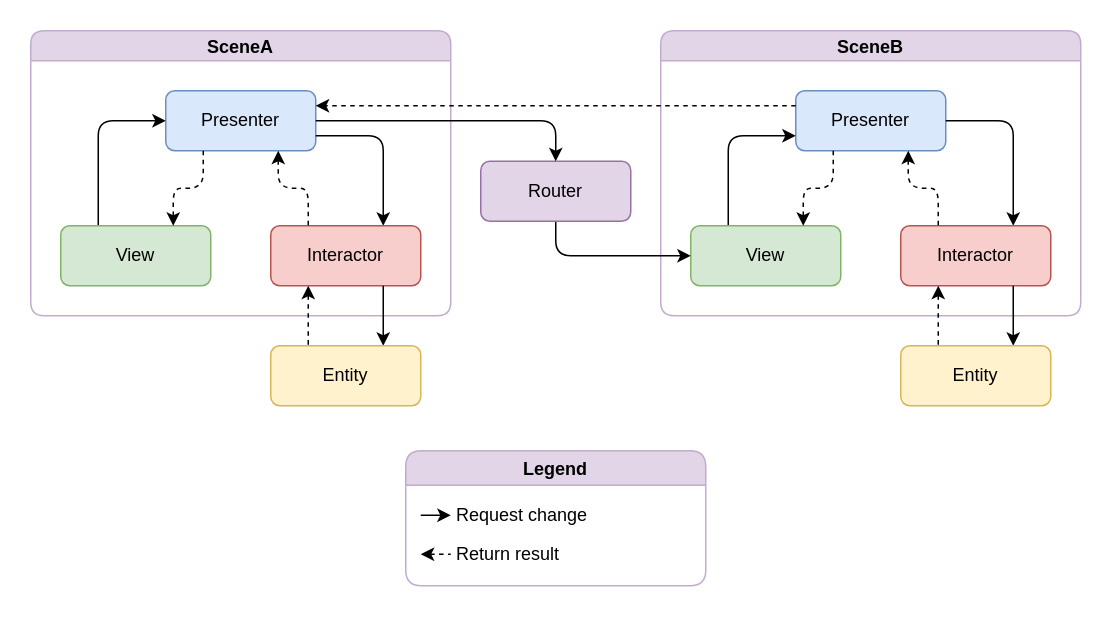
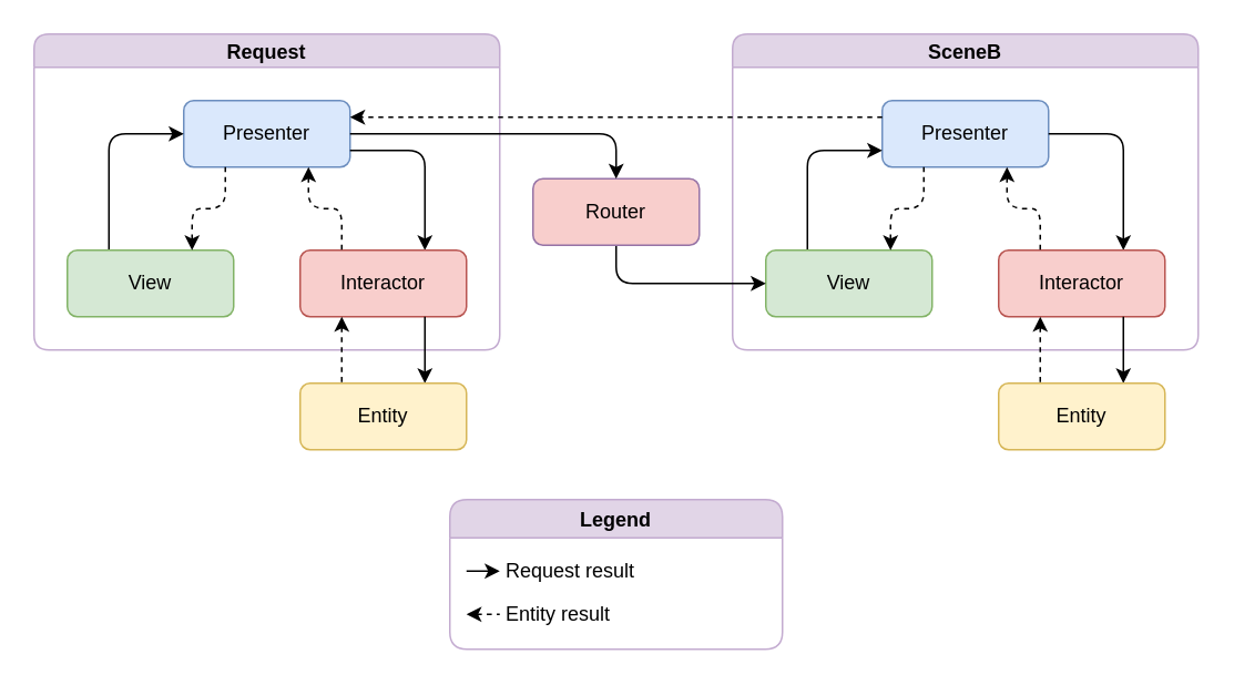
- <mxCell id="2" value="SceneA" style="swimlane;startSize=20;horizontal=1;childLayout=treeLayout;horizontalTree=0;resizable=0;containerType=tree;fillColor=#E1D5E7;strokeColor=#C3ABD0;rounded=1;" vertex="1" parent="1"><mxGeometry x="20" y="20" width="280" height="190" as="geometry" /></mxCell>
+ <mxCell id="2" value="Request" style="swimlane;startSize=20;horizontal=1;childLayout=treeLayout;horizontalTree=0;resizable=0;containerType=tree;fillColor=#E1D5E7;strokeColor=#C3ABD0;rounded=1;" vertex="1" parent="1"><mxGeometry x="20" y="20" width="280" height="190" as="geometry" /></mxCell>
- <mxCell id="23" value="Router" style="whiteSpace=wrap;html=1;fillColor=#e1d5e7;strokeColor=#9673a6;rounded=1;glass=0;shadow=0;" vertex="1" parent="1"><mxGeometry x="320" y="107" width="100" height="40" as="geometry" /></mxCell>
+ <mxCell id="23" value="Router" style="whiteSpace=wrap;html=1;fillColor=#f8cecc;strokeColor=#9673a6;rounded=1;glass=0;shadow=0;" vertex="1" parent="1"><mxGeometry x="320" y="107" width="100" height="40" as="geometry" /></mxCell>
- <mxCell id="31" value="Request change" style="text;html=1;strokeColor=none;fillColor=none;align=left;verticalAlign=middle;whiteSpace=wrap;rounded=0;spacingLeft=2;" vertex="1" parent="1"><mxGeometry x="300" y="328" width="100" height="30" as="geometry" /></mxCell>
+ <mxCell id="31" value="Request result" style="text;html=1;strokeColor=none;fillColor=none;align=left;verticalAlign=middle;whiteSpace=wrap;rounded=0;spacingLeft=2;" vertex="1" parent="1"><mxGeometry x="300" y="328" width="100" height="30" as="geometry" /></mxCell>
- <mxCell id="29" value="Return result" style="text;html=1;strokeColor=none;fillColor=none;align=left;verticalAlign=middle;whiteSpace=wrap;rounded=0;spacingLeft=2;" vertex="1" parent="1"><mxGeometry x="300" y="354" width="100" height="30" as="geometry" /></mxCell>
+ <mxCell id="29" value="Entity result" style="text;html=1;strokeColor=none;fillColor=none;align=left;verticalAlign=middle;whiteSpace=wrap;rounded=0;spacingLeft=2;" vertex="1" parent="1"><mxGeometry x="300" y="354" width="100" height="30" as="geometry" /></mxCell>
